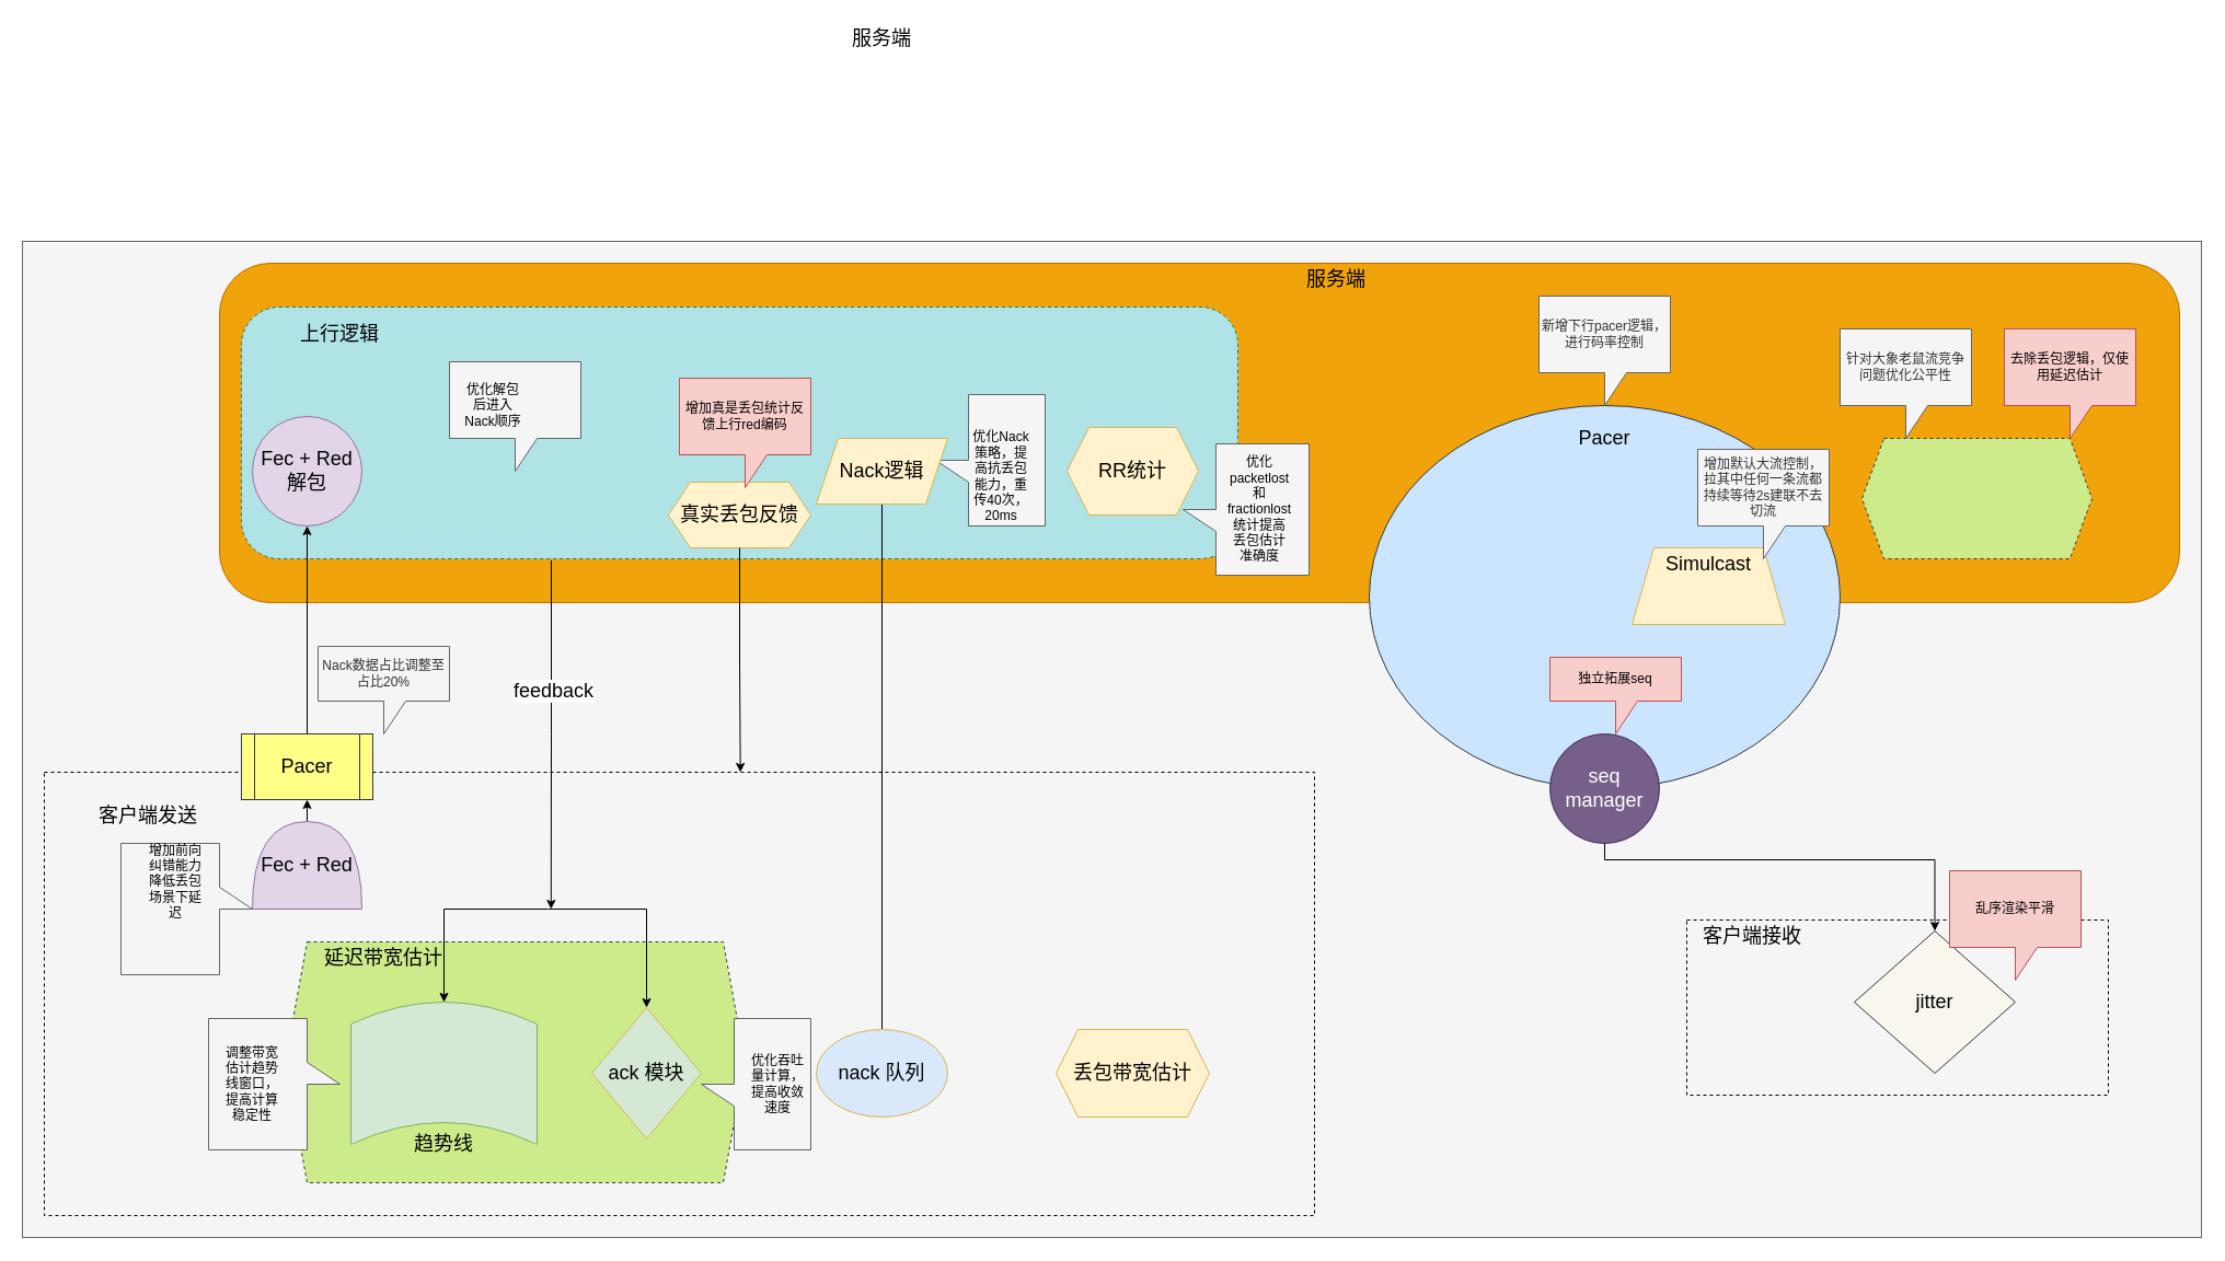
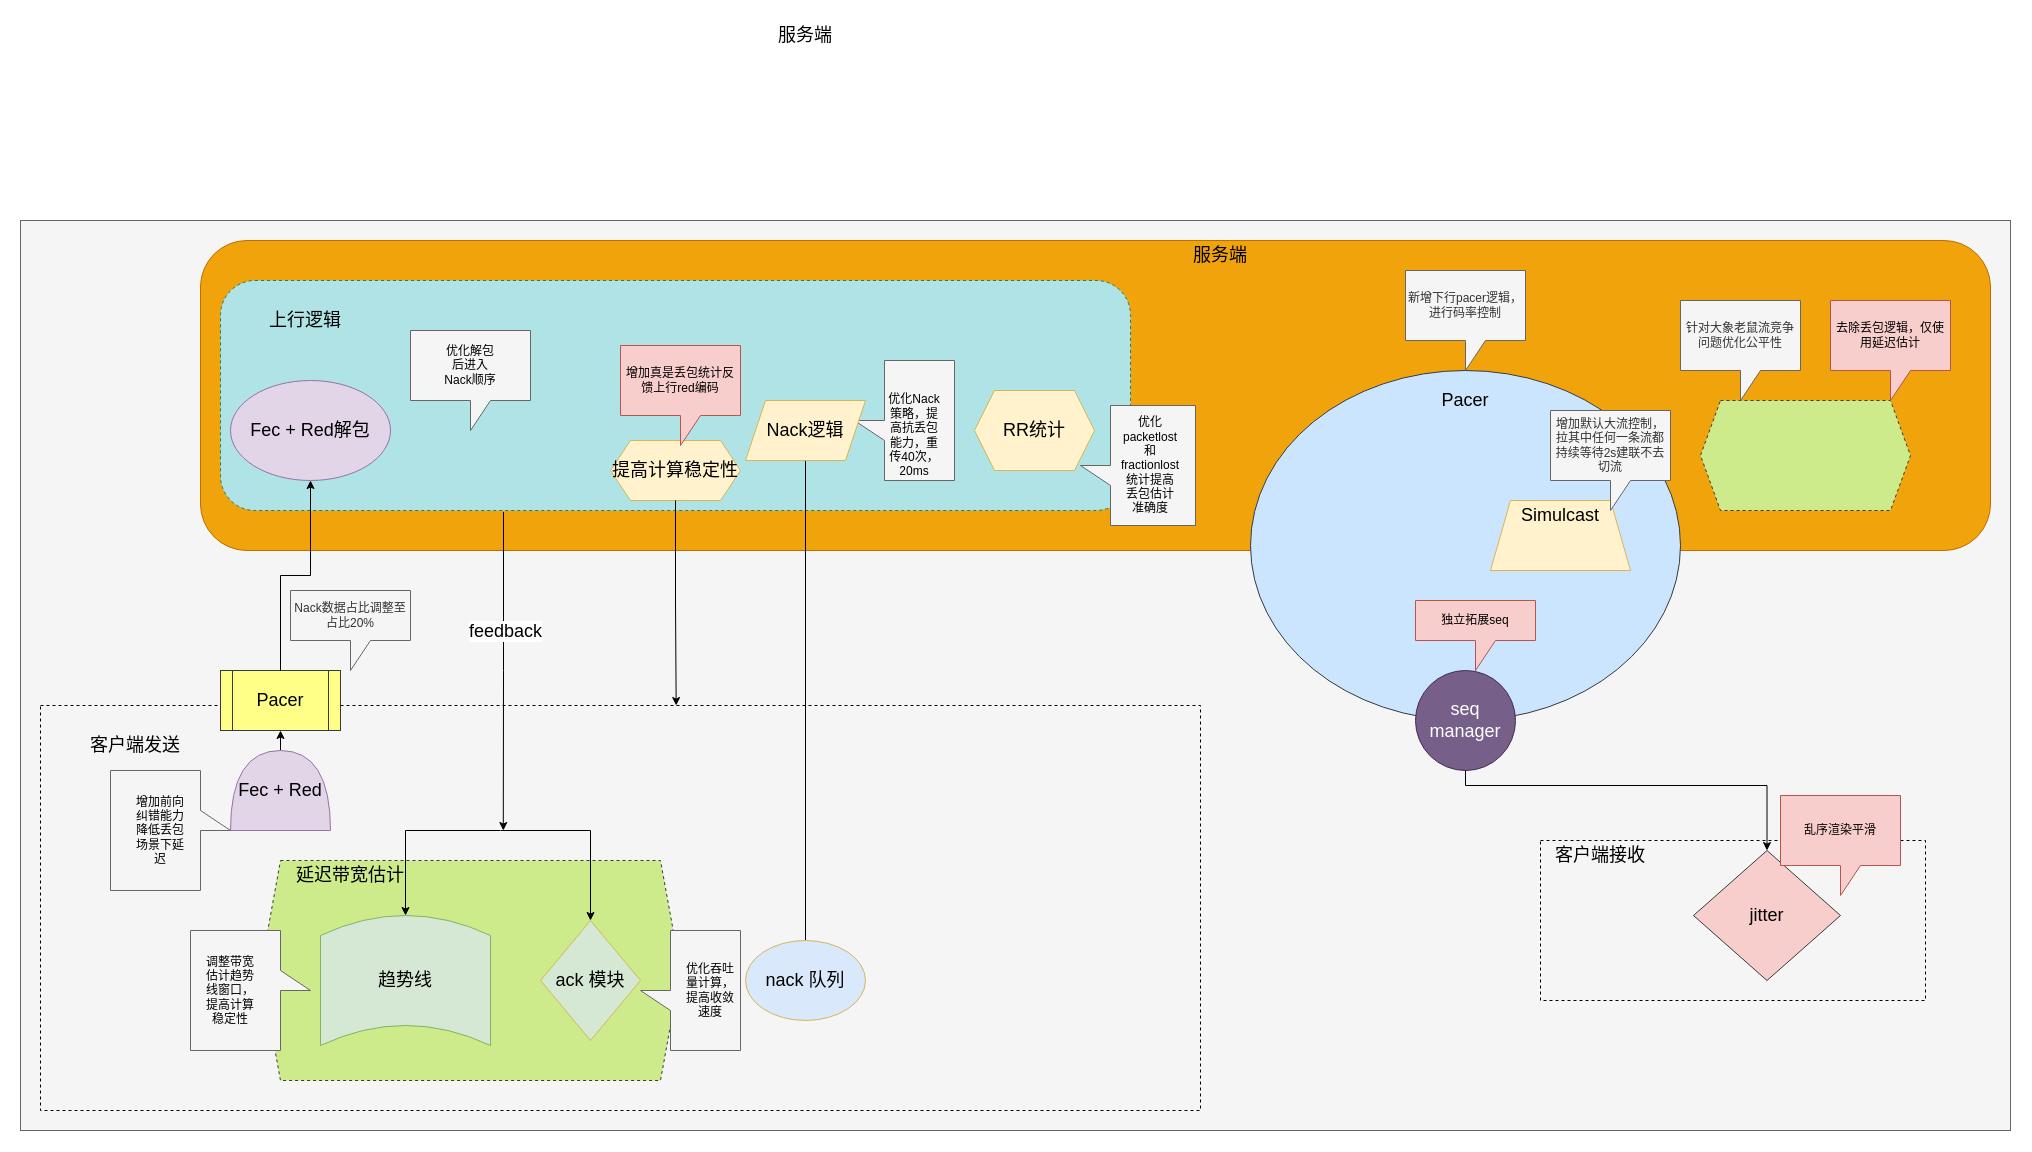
- <mxCell id="41" value="&lt;span style=&quot;font-size: 18px;&quot;&gt;上行逻辑&lt;/span&gt;" style="text;strokeColor=none;align=center;fillColor=none;html=1;verticalAlign=middle;whiteSpace=wrap;rounded=0;" parent="1" vertex="1"><mxGeometry x="250" y="290" width="120" height="30" as="geometry" /></mxCell>
+ <mxCell id="41" value="&lt;span style=&quot;font-size: 18px;&quot;&gt;上行逻辑&lt;/span&gt;" style="text;strokeColor=none;align=center;fillColor=none;html=1;verticalAlign=middle;whiteSpace=wrap;rounded=0;" parent="1" vertex="1"><mxGeometry x="245" y="305" width="120" height="30" as="geometry" /></mxCell>
- <mxCell id="46" value="优化解包后进入Nack顺序" style="text;strokeColor=none;align=center;fillColor=none;html=1;verticalAlign=middle;whiteSpace=wrap;rounded=0;" parent="1" vertex="1"><mxGeometry x="420" y="355" width="60" height="30" as="geometry" /></mxCell>
+ <mxCell id="46" value="优化解包后进入Nack顺序" style="text;strokeColor=none;align=center;fillColor=none;html=1;verticalAlign=middle;whiteSpace=wrap;rounded=0;" parent="1" vertex="1"><mxGeometry y="350" width="60" height="30" as="geometry" x="440" /></mxCell>
- <mxCell id="42" value="&lt;font style=&quot;font-size: 18px;&quot;&gt;Fec + Red解包&lt;/font&gt;" style="ellipse;whiteSpace=wrap;html=1;aspect=fixed;fillColor=#e1d5e7;strokeColor=#9673a6;" parent="1" vertex="1"><mxGeometry x="230" y="380" width="100" height="100" as="geometry" /></mxCell>
+ <mxCell id="42" value="&lt;font style=&quot;font-size: 18px;&quot;&gt;Fec + Red解包&lt;/font&gt;" style="ellipse;whiteSpace=wrap;html=1;aspect=fixed;fillColor=#e1d5e7;strokeColor=#9673a6;" parent="1" vertex="1"><mxGeometry x="230" y="380" width="160" height="100" as="geometry" /></mxCell>
- <mxCell id="59" value="&lt;span style=&quot;font-size: 18px;&quot;&gt;真实丢包反馈&lt;/span&gt;" style="shape=hexagon;perimeter=hexagonPerimeter2;whiteSpace=wrap;html=1;fixedSize=1;fillColor=#fff2cc;strokeColor=#d6b656;" parent="1" vertex="1"><mxGeometry x="610" y="440" width="130" height="60" as="geometry" /></mxCell>
+ <mxCell id="59" value="&lt;span style=&quot;font-size: 18px;&quot;&gt;提高计算稳定性&lt;/span&gt;" style="shape=hexagon;perimeter=hexagonPerimeter2;whiteSpace=wrap;html=1;fixedSize=1;fillColor=#fff2cc;strokeColor=#d6b656;" parent="1" vertex="1"><mxGeometry x="610" y="440" width="130" height="60" as="geometry" /></mxCell>
- <mxCell id="38" value="增加前向纠错能力降低丢包场景下延迟" style="text;strokeColor=none;align=center;fillColor=none;html=1;verticalAlign=middle;whiteSpace=wrap;rounded=0;" parent="1" vertex="1"><mxGeometry x="130" y="790" width="60" height="30" as="geometry" /></mxCell>
+ <mxCell id="38" value="增加前向纠错能力降低丢包场景下延迟" style="text;strokeColor=none;align=center;fillColor=none;html=1;verticalAlign=middle;whiteSpace=wrap;rounded=0;" parent="1" vertex="1"><mxGeometry x="130" y="815" width="60" height="30" as="geometry" /></mxCell>
- <mxCell id="54" value="&lt;font style=&quot;font-size: 18px;&quot;&gt;jitter&lt;/font&gt;" style="rhombus;whiteSpace=wrap;html=1;fillColor=#f9f7ed;strokeColor=#36393d;" parent="1" vertex="1"><mxGeometry x="1693" y="850" width="147" height="130" as="geometry" /></mxCell>
+ <mxCell id="54" value="&lt;font style=&quot;font-size: 18px;&quot;&gt;jitter&lt;/font&gt;" style="rhombus;whiteSpace=wrap;html=1;fillColor=#f8cecc;strokeColor=#36393d;" parent="1" vertex="1"><mxGeometry x="1693" y="850" width="147" height="130" as="geometry" /></mxCell>
- <mxCell id="24" value="&lt;font style=&quot;font-size: 18px;&quot;&gt;丢包带宽估计&lt;/font&gt;" style="shape=hexagon;perimeter=hexagonPerimeter2;whiteSpace=wrap;html=1;fixedSize=1;fillColor=#fff2cc;strokeColor=#d6b656;" parent="1" vertex="1"><mxGeometry x="964" y="940" width="140" height="80" as="geometry" /></mxCell>
- <mxCell id="17" value="&lt;font style=&quot;font-size: 18px;&quot;&gt;趋势线&lt;/font&gt;" style="text;strokeColor=none;align=center;fillColor=none;html=1;verticalAlign=middle;whiteSpace=wrap;rounded=0;" parent="1" vertex="1"><mxGeometry x="345" y="1030" width="120" height="30" as="geometry" /></mxCell>
+ <mxCell id="17" value="&lt;font style=&quot;font-size: 18px;&quot;&gt;趋势线&lt;/font&gt;" style="text;strokeColor=none;align=center;fillColor=none;html=1;verticalAlign=middle;whiteSpace=wrap;rounded=0;" parent="1" vertex="1"><mxGeometry x="345" y="965" width="120" height="30" as="geometry" /></mxCell>
